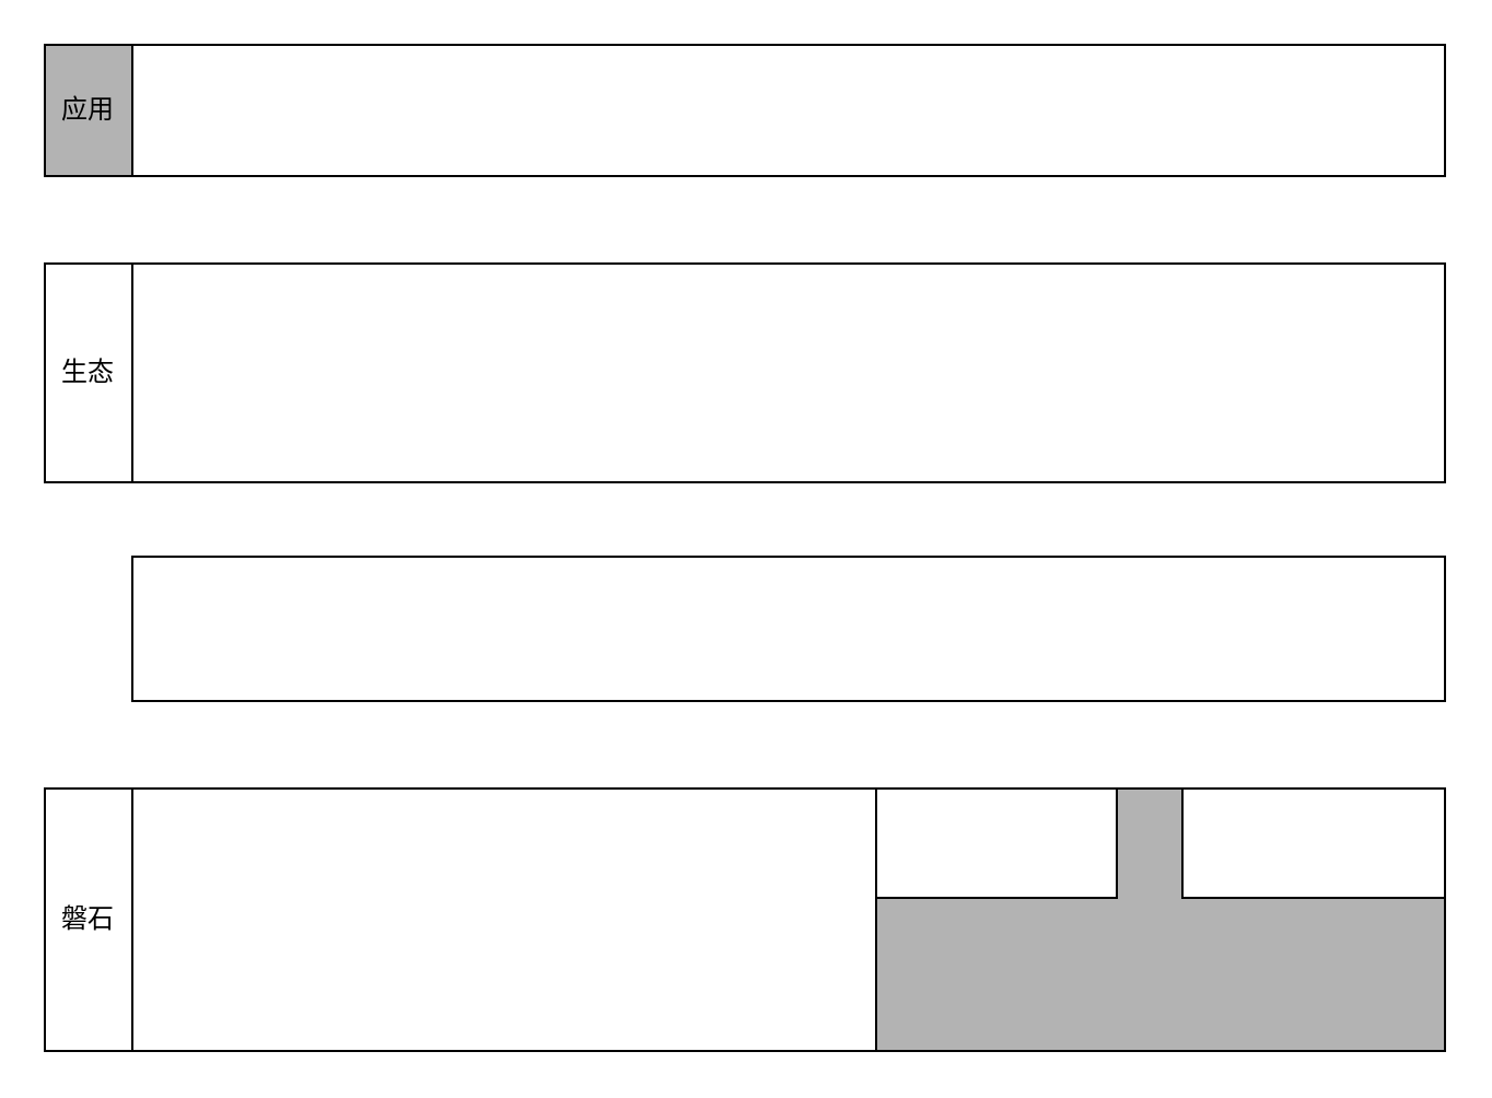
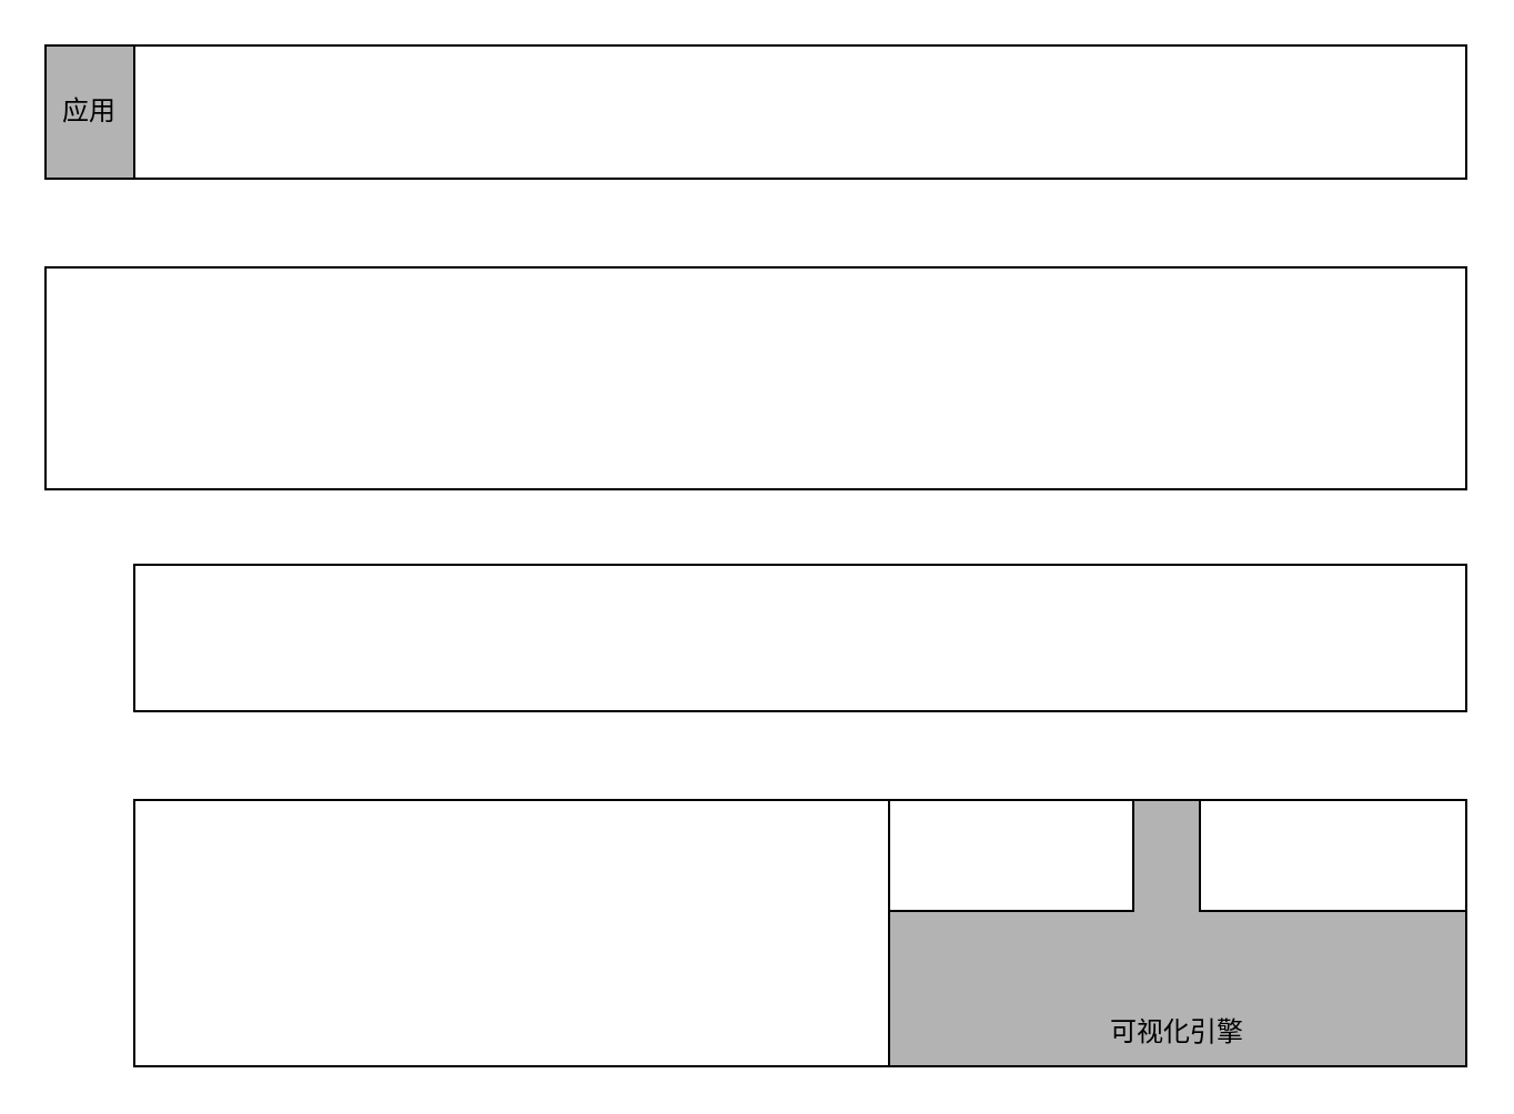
- <mxCell id="6" value="生态" style="rounded=0;whiteSpace=wrap;html=1;" vertex="1" parent="1"><mxGeometry x="20" y="120" width="40" height="100" as="geometry" /></mxCell>
- <mxCell id="3" value="磐石" style="rounded=0;whiteSpace=wrap;html=1;" vertex="1" parent="1"><mxGeometry x="20" y="360" width="40" height="120" as="geometry" /></mxCell>
+ <mxCell id="10" value="可视化引擎" style="text;html=1;strokeColor=none;fillColor=none;align=center;verticalAlign=middle;whiteSpace=wrap;rounded=0;" vertex="1" parent="1"><mxGeometry x="400" y="450" width="260" height="30" as="geometry" /></mxCell>
